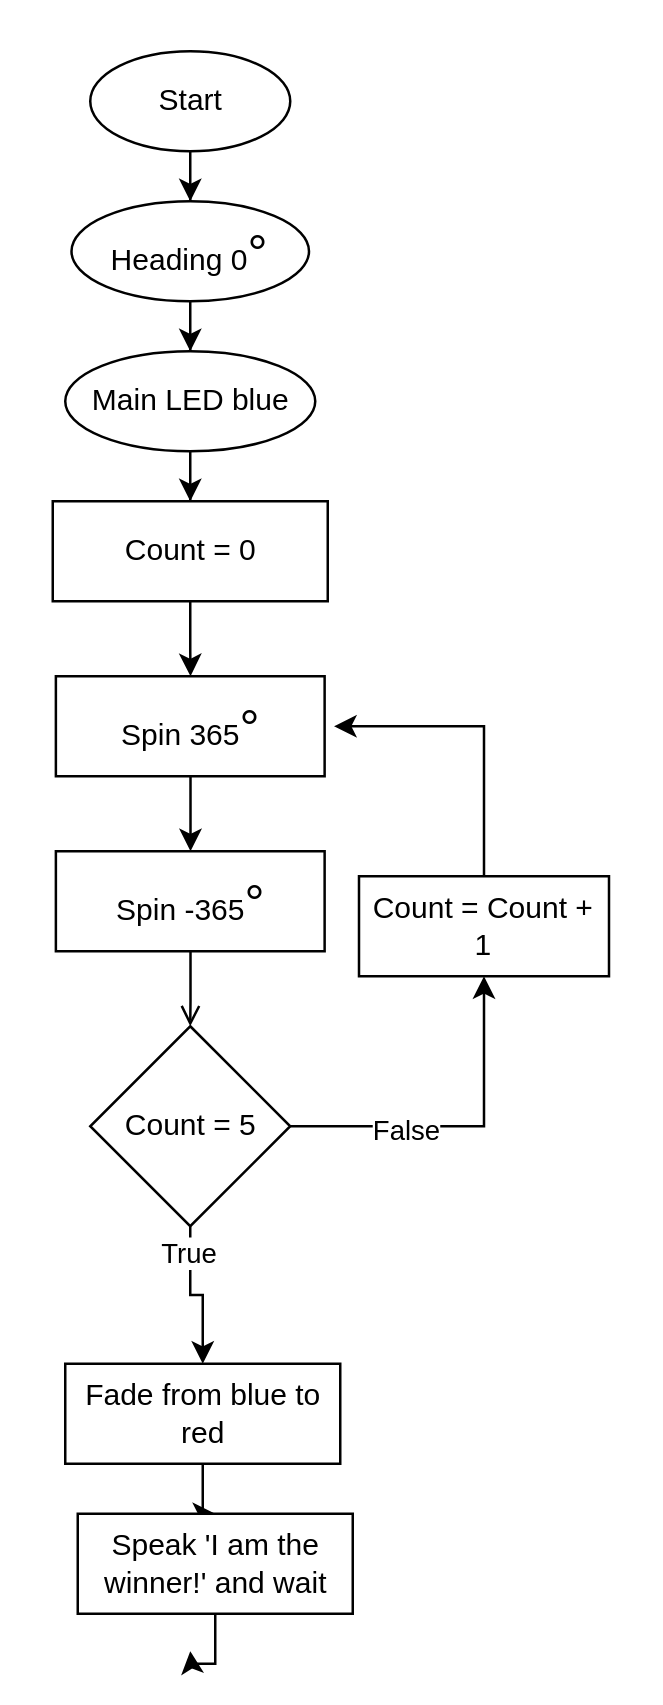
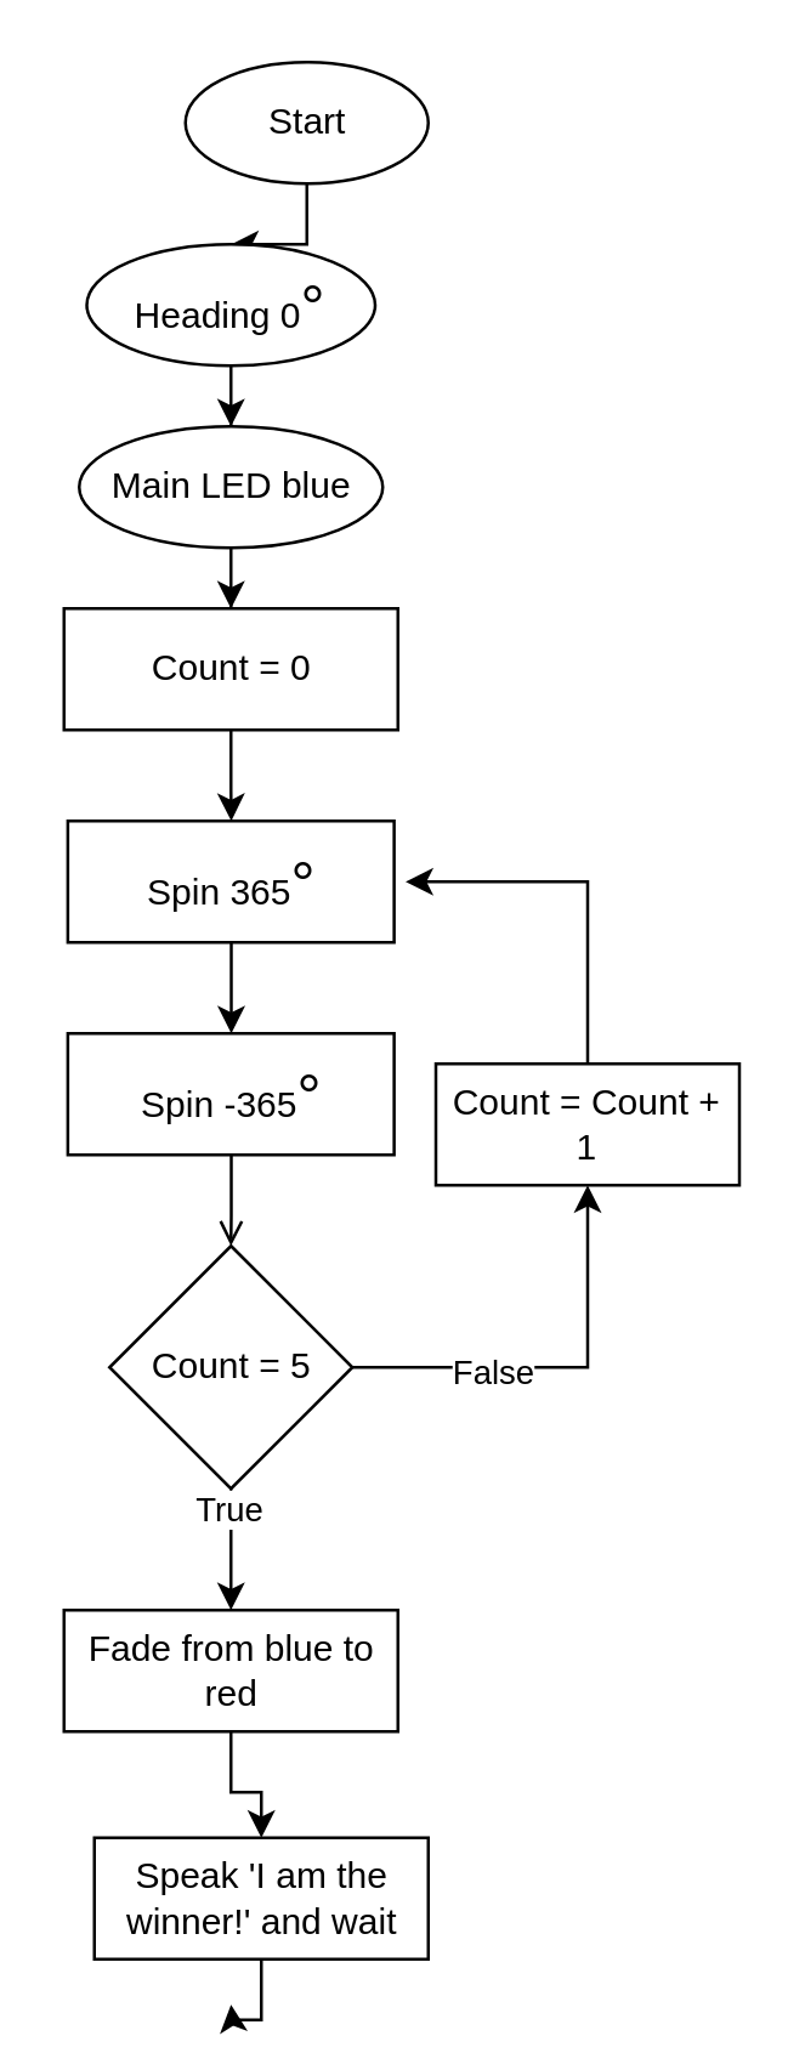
- <mxCell id="3" value="Start" style="ellipse;whiteSpace=wrap;html=1;" vertex="1" parent="1"><mxGeometry x="35.5" y="20" width="80" height="40" as="geometry" /></mxCell>
+ <mxCell id="3" value="Start" style="ellipse;whiteSpace=wrap;html=1;" vertex="1" parent="1"><mxGeometry x="60.5" y="20" width="80" height="40" as="geometry" /></mxCell>
- <mxCell id="22" value="Fade from blue to red" style="rounded=0;whiteSpace=wrap;html=1;" vertex="1" parent="1"><mxGeometry x="25.5" y="545" width="110" height="40" as="geometry" /></mxCell>
+ <mxCell id="22" value="Fade from blue to red" style="rounded=0;whiteSpace=wrap;html=1;" vertex="1" parent="1"><mxGeometry x="20.5" y="530" width="110" height="40" as="geometry" /></mxCell>
